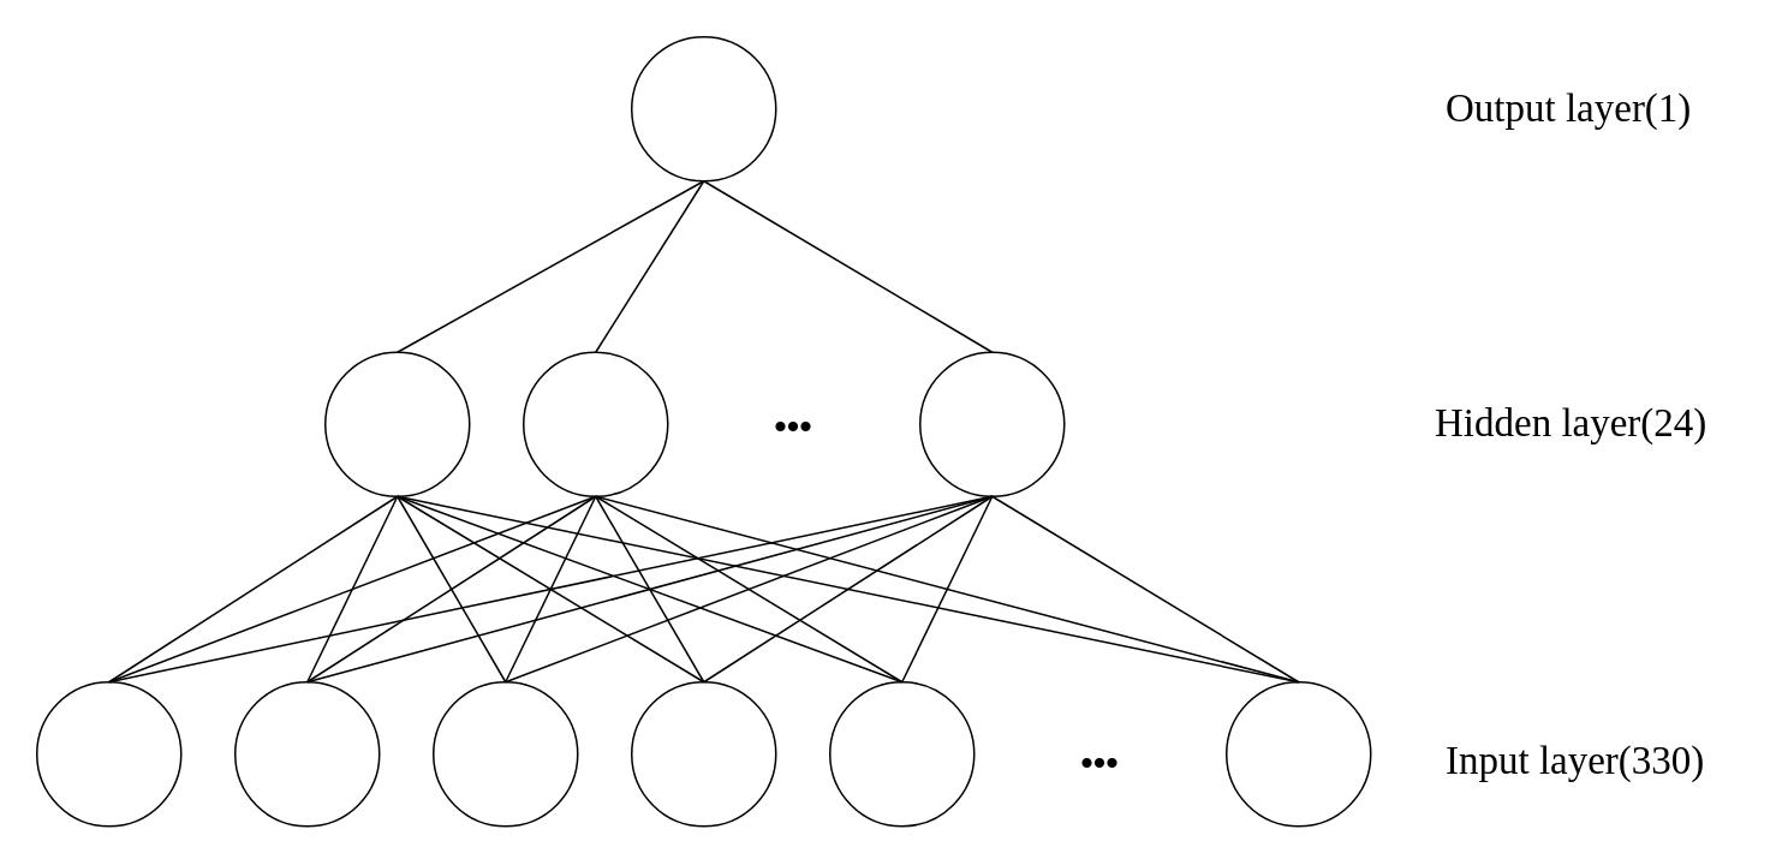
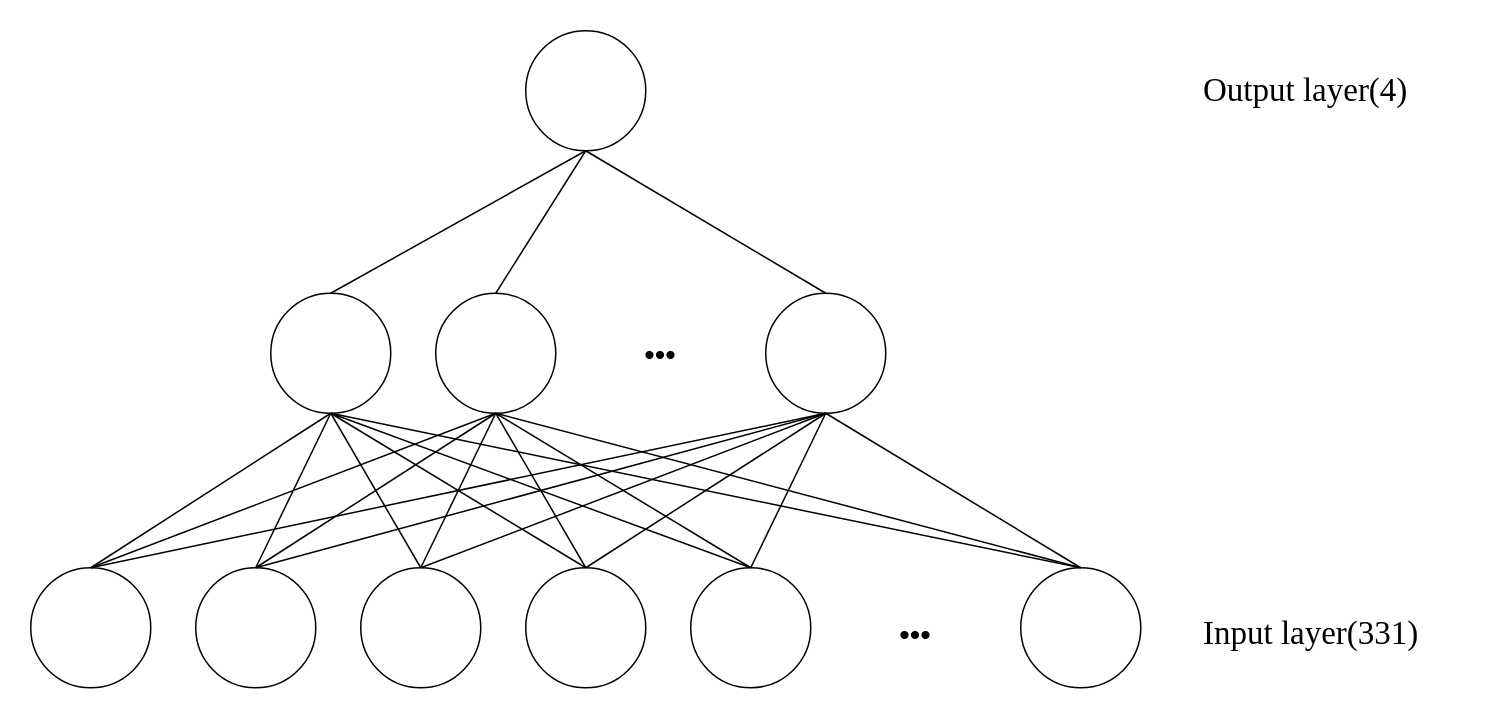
- <mxCell id="31" value="&lt;font style=&quot;font-size: 22px;&quot;&gt;Output layer(1)&lt;/font&gt;" style="text;html=1;align=left;verticalAlign=middle;whiteSpace=wrap;rounded=0;fontFamily=Times New Roman;" parent="1" vertex="1"><mxGeometry x="800" y="45" width="140" height="30" as="geometry" /></mxCell>
+ <mxCell id="31" value="&lt;font style=&quot;font-size: 22px;&quot;&gt;Output layer(4)&lt;/font&gt;" style="text;html=1;align=left;verticalAlign=middle;whiteSpace=wrap;rounded=0;fontFamily=Times New Roman;" parent="1" vertex="1"><mxGeometry x="800" y="45" width="140" height="30" as="geometry" /></mxCell>
- <mxCell id="30" value="&lt;font style=&quot;font-size: 22px;&quot;&gt;Hidden layer(24)&lt;/font&gt;" style="text;html=1;align=left;verticalAlign=middle;whiteSpace=wrap;rounded=0;fontFamily=Times New Roman;" parent="1" vertex="1"><mxGeometry x="794" y="220" width="170" height="30" as="geometry" /></mxCell>
- <mxCell id="29" value="&lt;font style=&quot;font-size: 22px;&quot;&gt;Input layer(330)&lt;/font&gt;" style="text;html=1;align=left;verticalAlign=middle;whiteSpace=wrap;rounded=0;fontFamily=Times New Roman;" parent="1" vertex="1"><mxGeometry x="800" y="407" width="170" height="30" as="geometry" /></mxCell>
+ <mxCell id="29" value="&lt;font style=&quot;font-size: 22px;&quot;&gt;Input layer(331)&lt;/font&gt;" style="text;html=1;align=left;verticalAlign=middle;whiteSpace=wrap;rounded=0;fontFamily=Times New Roman;" parent="1" vertex="1"><mxGeometry x="800" y="407" width="170" height="30" as="geometry" /></mxCell>
